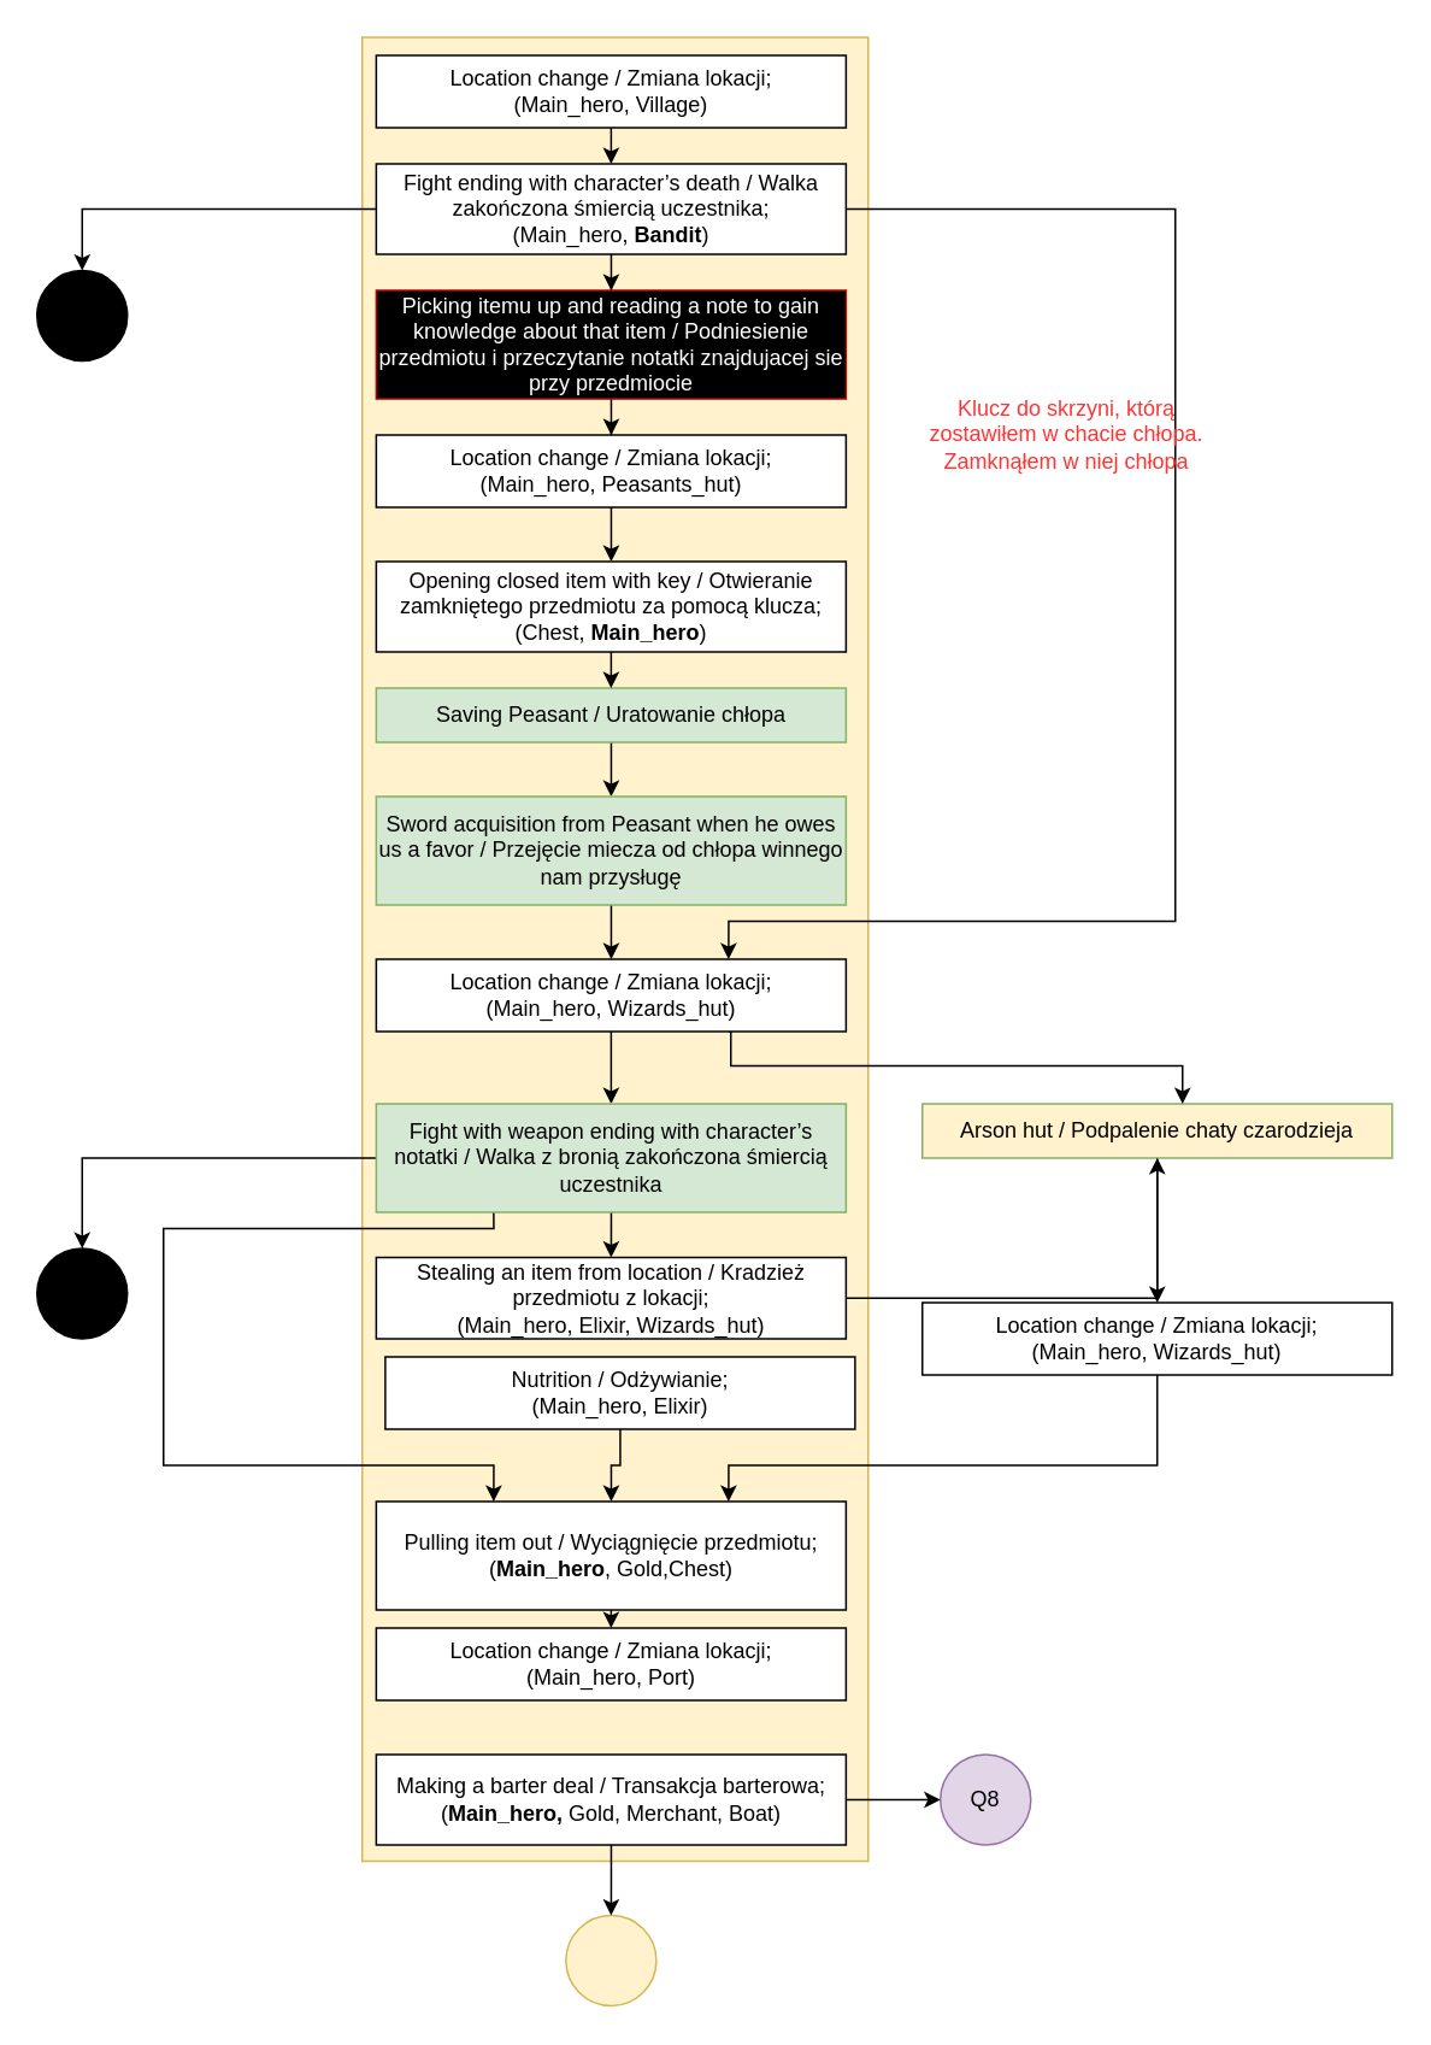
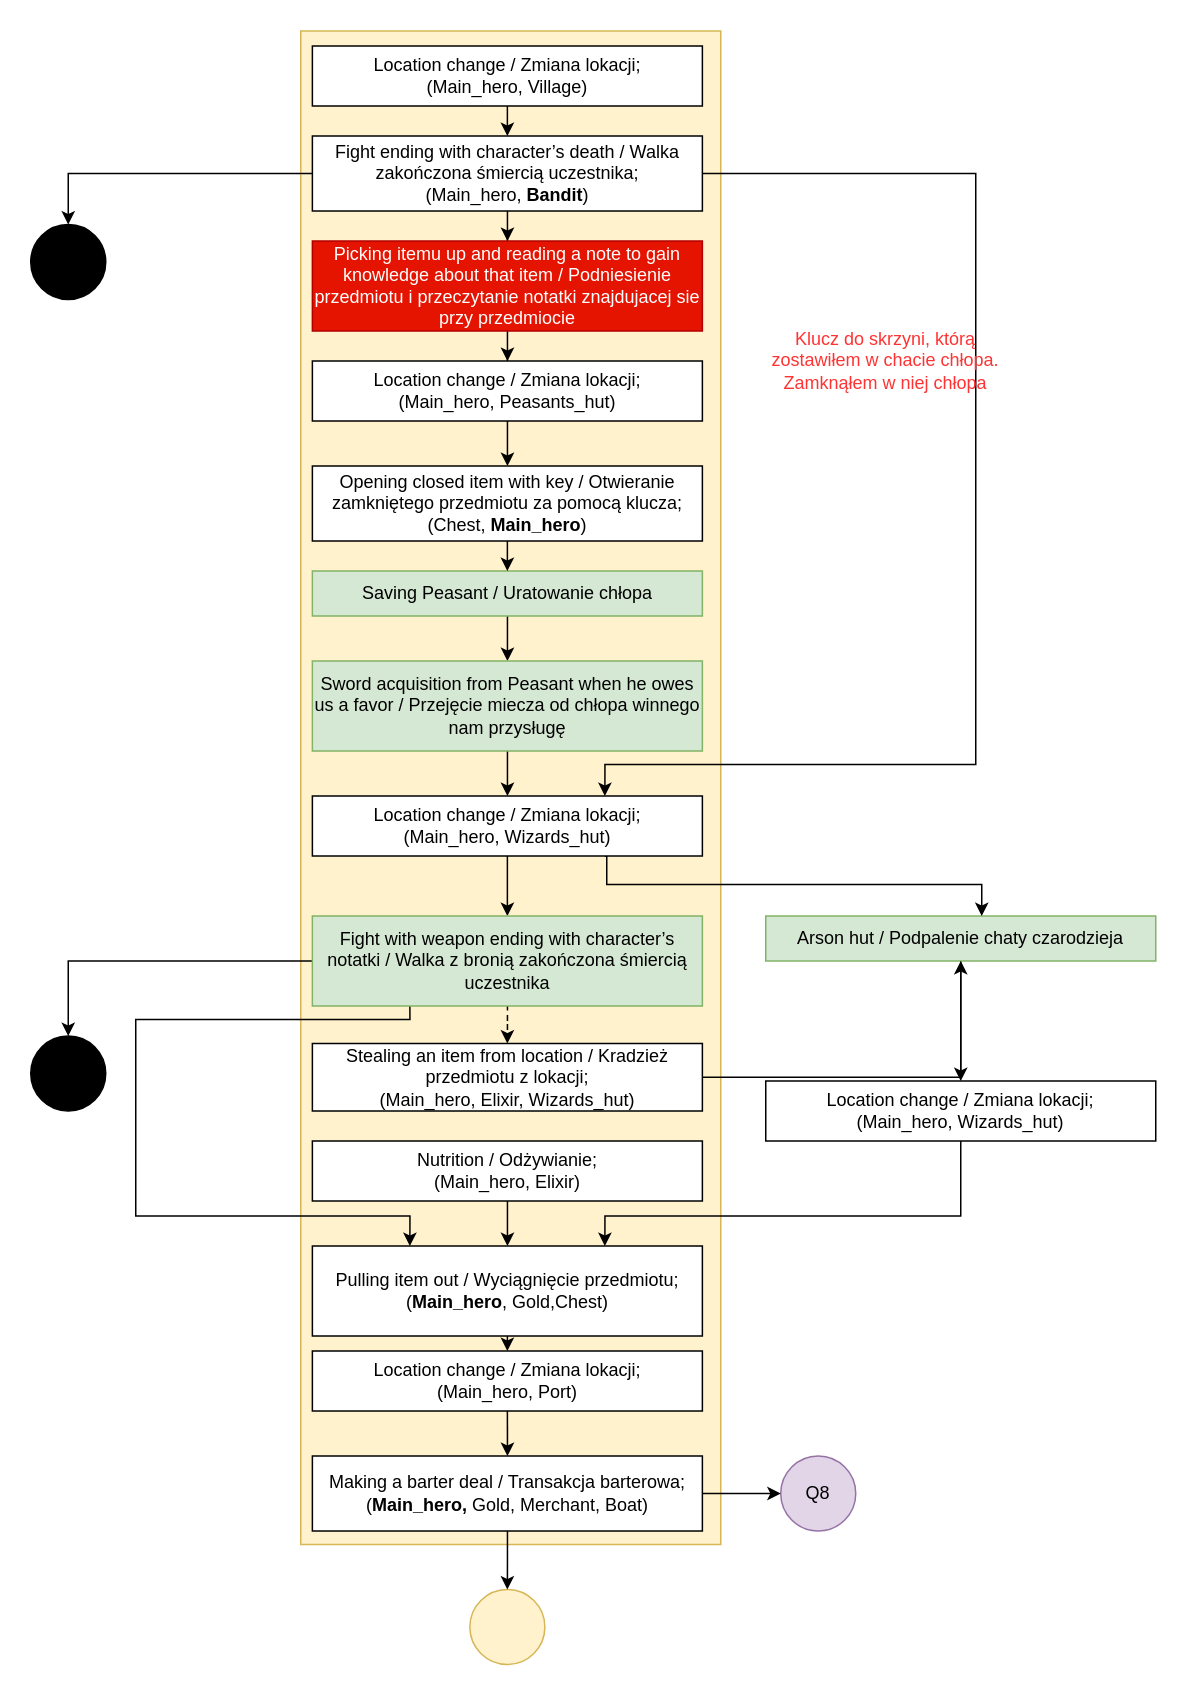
- <mxCell id="40" value="Picking itemu up and reading a note to gain knowledge about that item / Podniesienie przedmiotu i przeczytanie notatki znajdujacej sie przy przedmiocie" style="rounded=0;whiteSpace=wrap;html=1;fillColor=#000000;strokeColor=#B20000;fontColor=#ffffff;" parent="1" vertex="1"><mxGeometry x="207.75" y="160" width="260" height="60" as="geometry" /></mxCell>
+ <mxCell id="40" value="Picking itemu up and reading a note to gain knowledge about that item / Podniesienie przedmiotu i przeczytanie notatki znajdujacej sie przy przedmiocie" style="rounded=0;whiteSpace=wrap;html=1;fillColor=#e51400;strokeColor=#B20000;fontColor=#ffffff;" parent="1" vertex="1"><mxGeometry x="207.75" y="160" width="260" height="60" as="geometry" /></mxCell>
- <mxCell id="11" value="Arson hut / Podpalenie chaty czarodzieja" style="rounded=0;whiteSpace=wrap;html=1;strokeColor=#82b366;fillColor=#fff2cc;" parent="1" vertex="1"><mxGeometry x="510" y="610" width="260" height="30" as="geometry" /></mxCell>
+ <mxCell id="11" value="Arson hut / Podpalenie chaty czarodzieja" style="rounded=0;whiteSpace=wrap;html=1;strokeColor=#82b366;fillColor=#d5e8d4;" parent="1" vertex="1"><mxGeometry x="510" y="610" width="260" height="30" as="geometry" /></mxCell>
- <mxCell id="19" style="edgeStyle=orthogonalEdgeStyle;rounded=0;orthogonalLoop=1;jettySize=auto;html=1;entryX=0.5;entryY=0;entryDx=0;entryDy=0;" parent="1" source="22" target="13" edge="1"><mxGeometry relative="1" as="geometry" /></mxCell>
+ <mxCell id="19" style="edgeStyle=orthogonalEdgeStyle;rounded=0;orthogonalLoop=1;jettySize=auto;html=1;entryX=0.5;entryY=0;entryDx=0;entryDy=0;dashed=1;" parent="1" source="22" target="13" edge="1"><mxGeometry relative="1" as="geometry" /></mxCell>
- <mxCell id="28" value="Nutrition / Odżywianie;&lt;br&gt;(Main_hero, Elixir)" style="rounded=0;whiteSpace=wrap;html=1;" parent="1" vertex="1"><mxGeometry x="212.75" y="750" width="260" height="40" as="geometry" /></mxCell>
+ <mxCell id="28" value="Nutrition / Odżywianie;&lt;br&gt;(Main_hero, Elixir)" style="rounded=0;whiteSpace=wrap;html=1;" parent="1" vertex="1"><mxGeometry x="207.75" y="760" width="260" height="40" as="geometry" /></mxCell>
+ <mxCell id="23" style="edgeStyle=orthogonalEdgeStyle;rounded=0;orthogonalLoop=1;jettySize=auto;html=1;exitX=0.5;exitY=1;exitDx=0;exitDy=0;" parent="1" source="24" target="36" edge="1"><mxGeometry relative="1" as="geometry"><mxPoint x="339" y="970" as="targetPoint" /></mxGeometry></mxCell>
